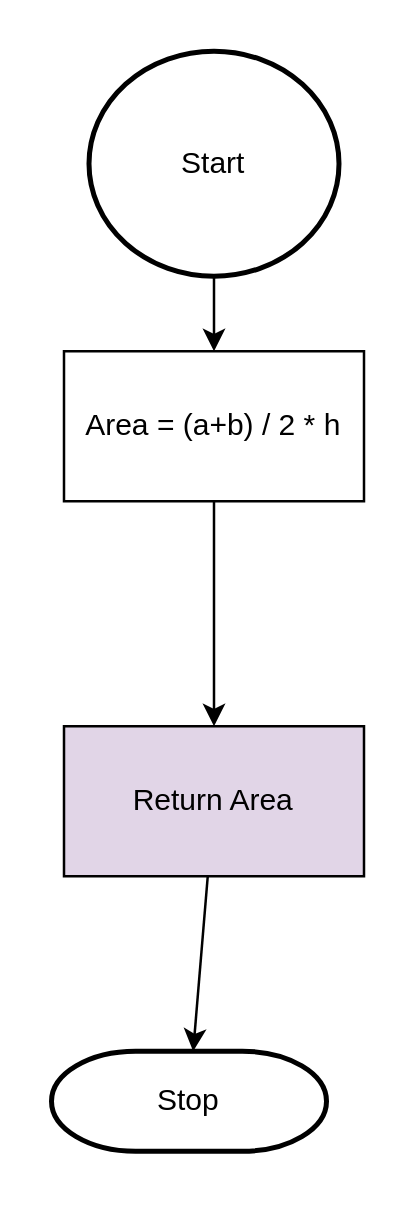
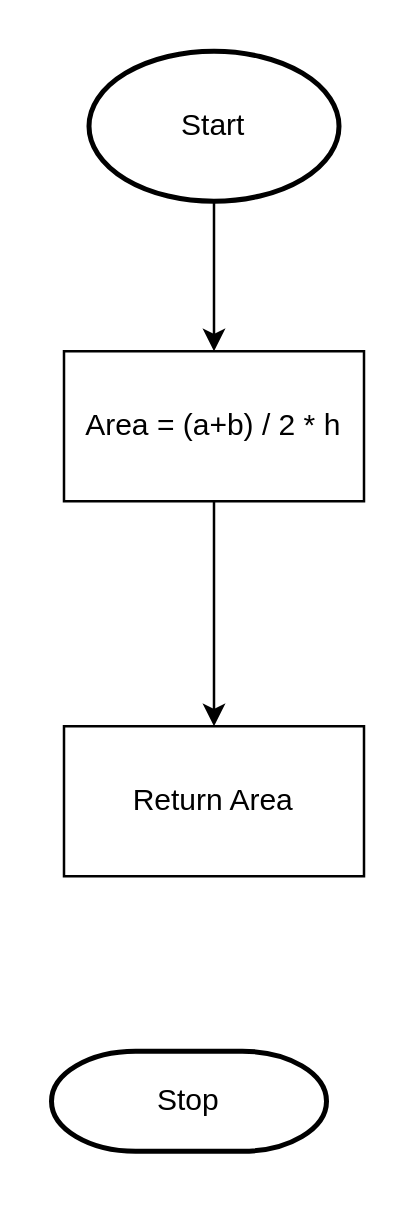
- <mxCell id="3" value="Start" style="strokeWidth=2;html=1;shape=mxgraph.flowchart.start_1;whiteSpace=wrap;" parent="1" vertex="1"><mxGeometry x="35" y="20" width="100" height="90" as="geometry" /></mxCell>
+ <mxCell id="3" value="Start" style="strokeWidth=2;html=1;shape=mxgraph.flowchart.start_1;whiteSpace=wrap;" parent="1" vertex="1"><mxGeometry x="35" y="20" width="100" height="60" as="geometry" /></mxCell>
- <mxCell id="8" value="Return Area" style="rounded=0;whiteSpace=wrap;html=1;fillColor=#e1d5e7;" vertex="1" parent="1"><mxGeometry x="25" y="290" width="120" height="60" as="geometry" /></mxCell>
+ <mxCell id="8" value="Return Area" style="rounded=0;whiteSpace=wrap;html=1;" vertex="1" parent="1"><mxGeometry x="25" y="290" width="120" height="60" as="geometry" /></mxCell>
- <mxCell id="7" value="" style="edgeStyle=none;html=1;" edge="1" parent="1" source="8" target="4"><mxGeometry relative="1" as="geometry" /></mxCell>
